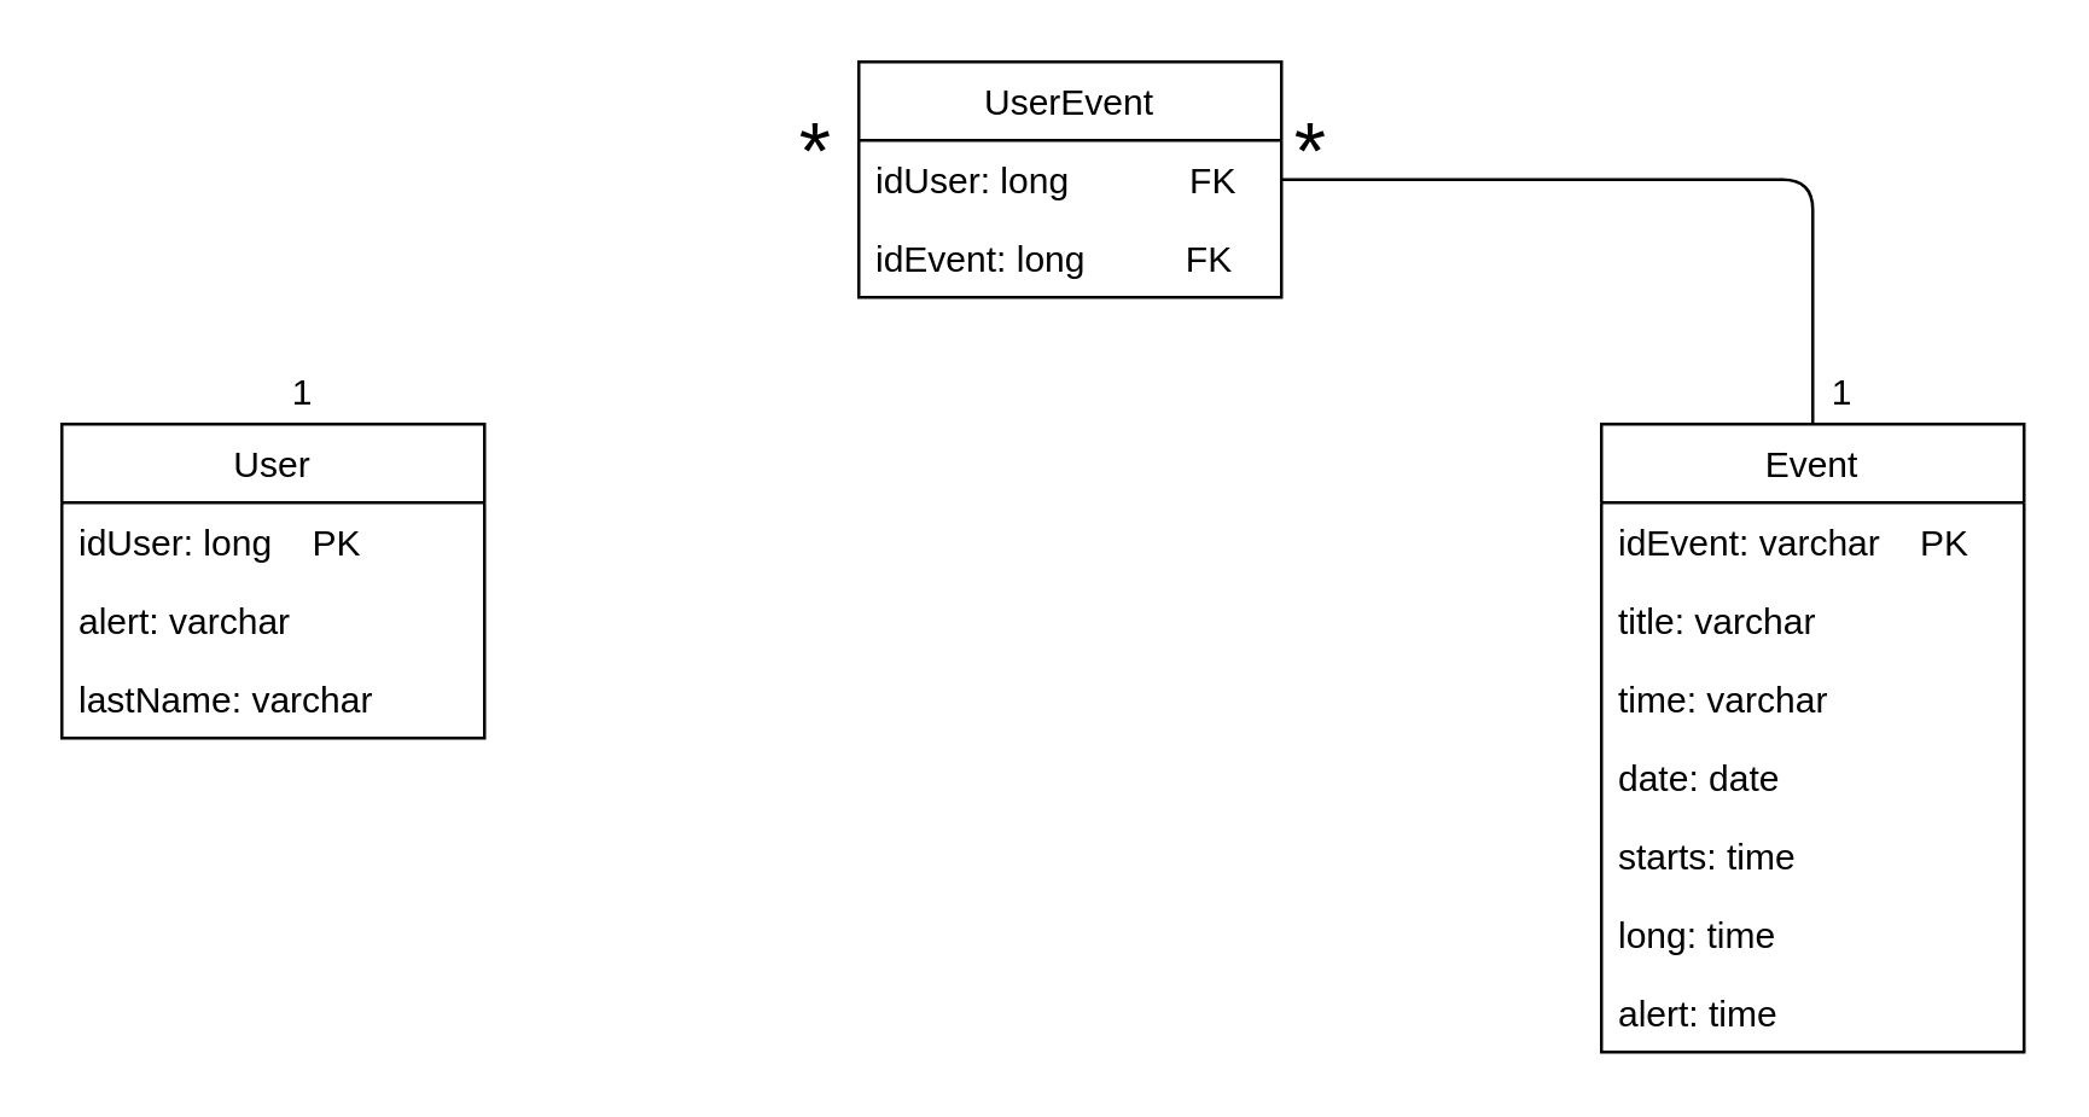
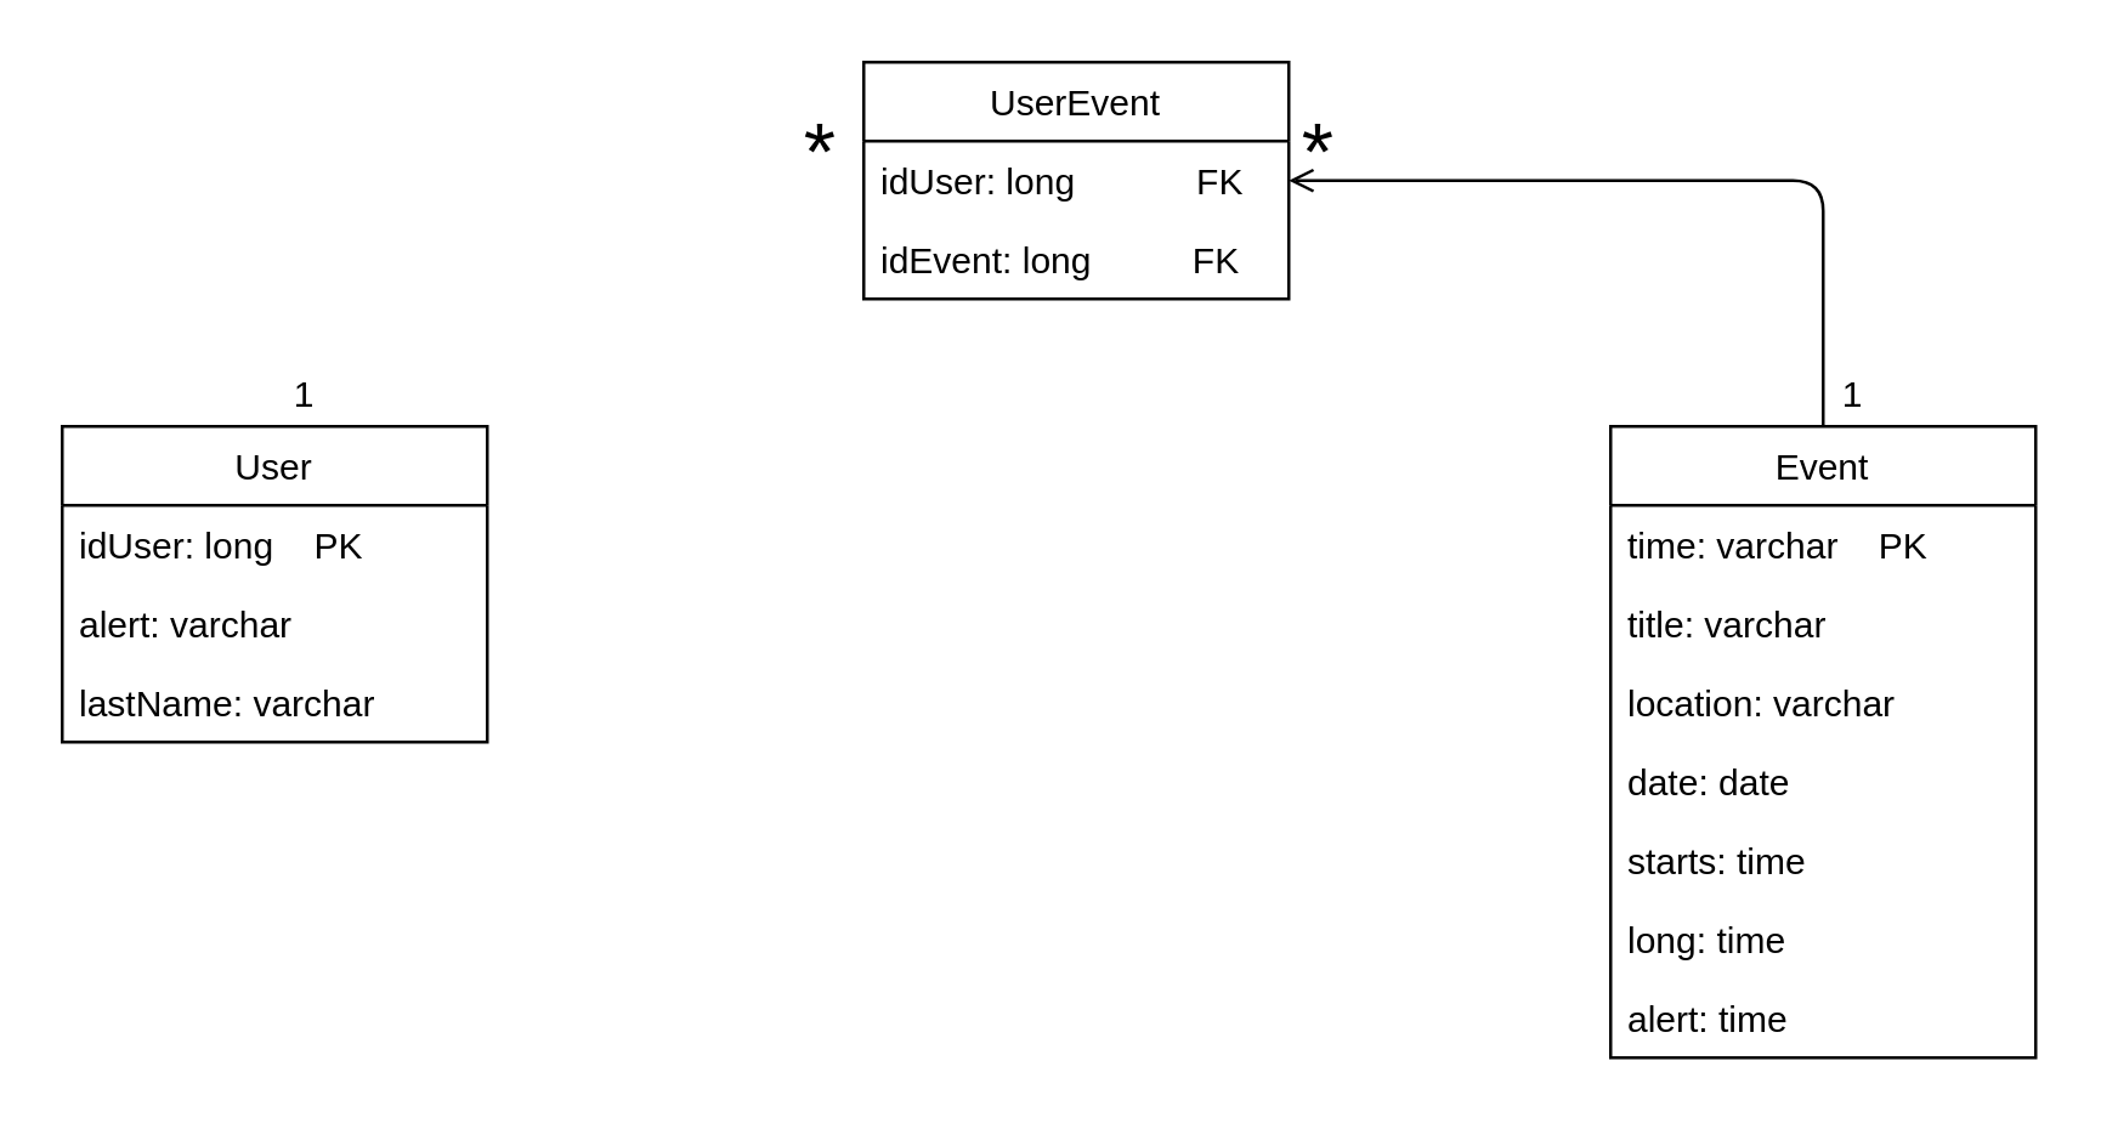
- <mxCell id="17" value="" style="endArrow=none;html=1;entryX=1;entryY=0.5;entryDx=0;entryDy=0;exitX=0.5;exitY=0;exitDx=0;exitDy=0;" edge="1" parent="1" source="6" target="15"><mxGeometry width="50" height="50" relative="1" as="geometry"><mxPoint x="330" y="280" as="sourcePoint" /><mxPoint x="380" y="230" as="targetPoint" /><Array as="points"><mxPoint x="600" y="59" /></Array></mxGeometry></mxCell>
+ <mxCell id="17" value="" style="endArrow=open;html=1;entryX=1;entryY=0.5;entryDx=0;entryDy=0;exitX=0.5;exitY=0;exitDx=0;exitDy=0;" edge="1" parent="1" source="6" target="15"><mxGeometry width="50" height="50" relative="1" as="geometry"><mxPoint x="330" y="280" as="sourcePoint" /><mxPoint x="380" y="230" as="targetPoint" /><Array as="points"><mxPoint x="600" y="59" /></Array></mxGeometry></mxCell>
- <mxCell id="7" value="idEvent: varchar    PK" style="text;strokeColor=none;fillColor=none;align=left;verticalAlign=top;spacingLeft=4;spacingRight=4;overflow=hidden;rotatable=0;points=[[0,0.5],[1,0.5]];portConstraint=eastwest;" vertex="1" parent="6"><mxGeometry y="26" width="140" height="26" as="geometry" /></mxCell>
+ <mxCell id="7" value="time: varchar    PK" style="text;strokeColor=none;fillColor=none;align=left;verticalAlign=top;spacingLeft=4;spacingRight=4;overflow=hidden;rotatable=0;points=[[0,0.5],[1,0.5]];portConstraint=eastwest;" vertex="1" parent="6"><mxGeometry y="26" width="140" height="26" as="geometry" /></mxCell>
- <mxCell id="9" value="time: varchar" style="text;strokeColor=none;fillColor=none;align=left;verticalAlign=top;spacingLeft=4;spacingRight=4;overflow=hidden;rotatable=0;points=[[0,0.5],[1,0.5]];portConstraint=eastwest;" vertex="1" parent="6"><mxGeometry y="78" width="140" height="26" as="geometry" /></mxCell>
+ <mxCell id="9" value="location: varchar" style="text;strokeColor=none;fillColor=none;align=left;verticalAlign=top;spacingLeft=4;spacingRight=4;overflow=hidden;rotatable=0;points=[[0,0.5],[1,0.5]];portConstraint=eastwest;" vertex="1" parent="6"><mxGeometry y="78" width="140" height="26" as="geometry" /></mxCell>
